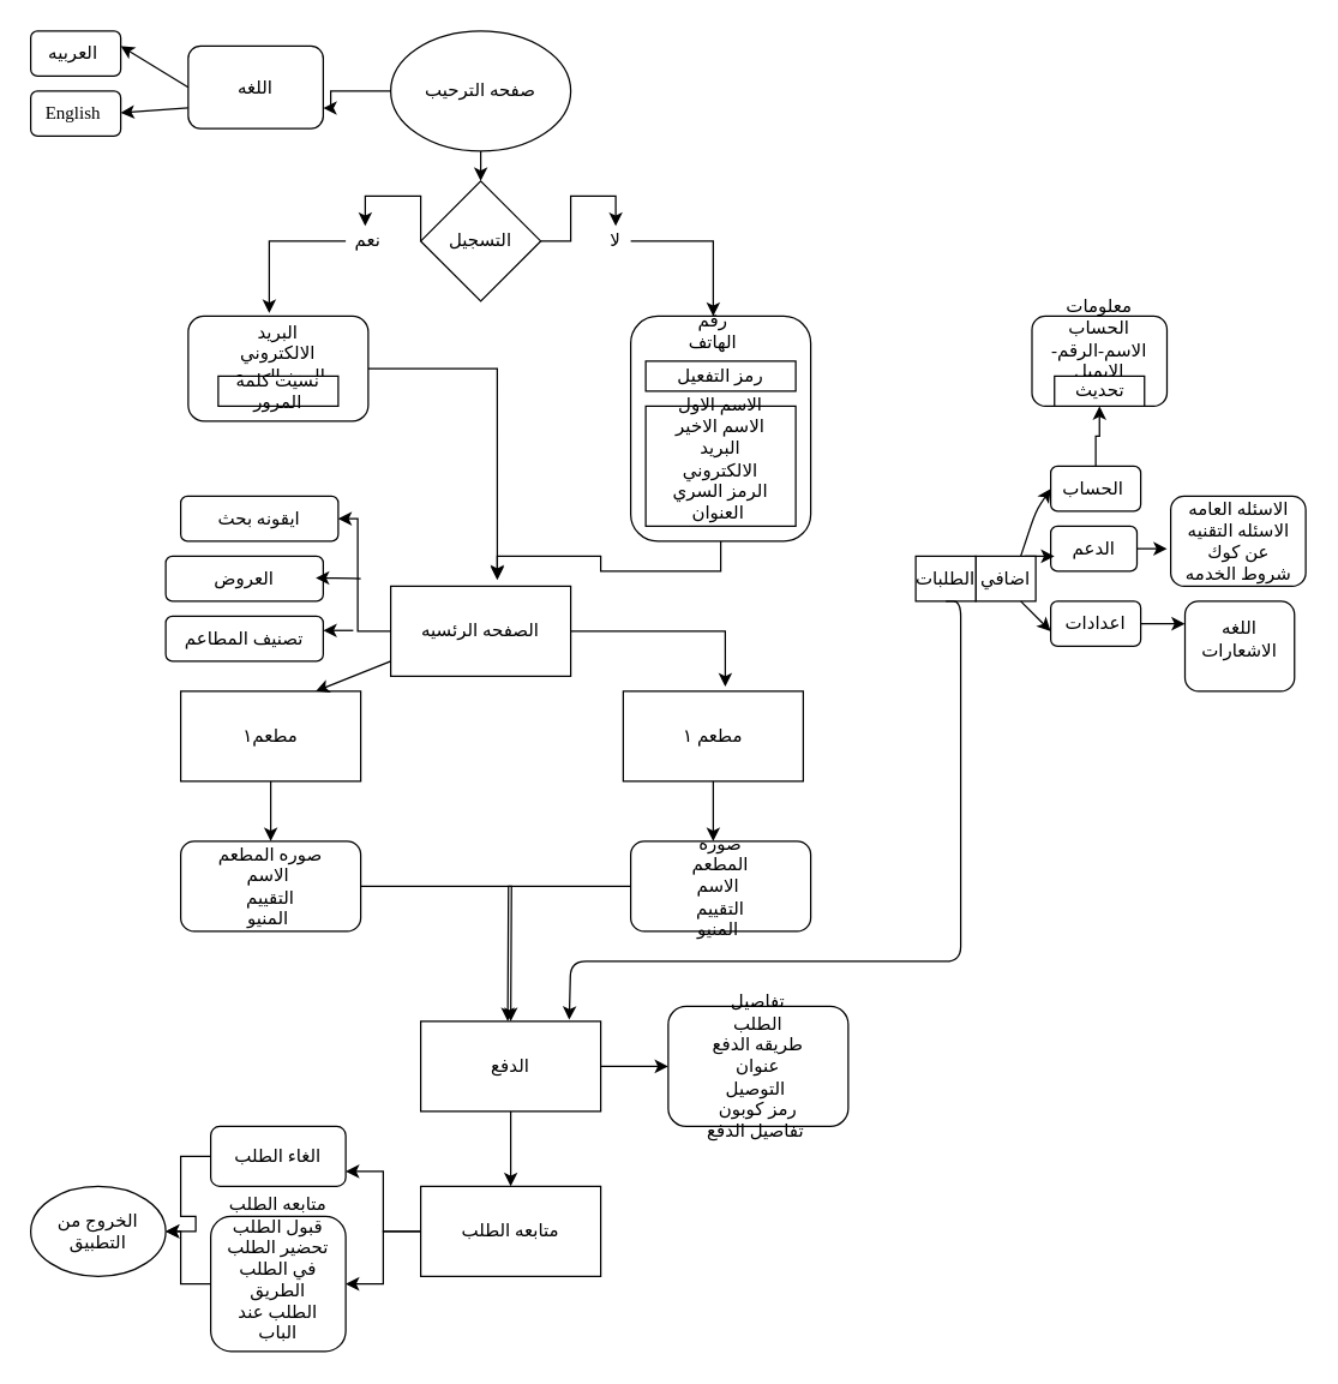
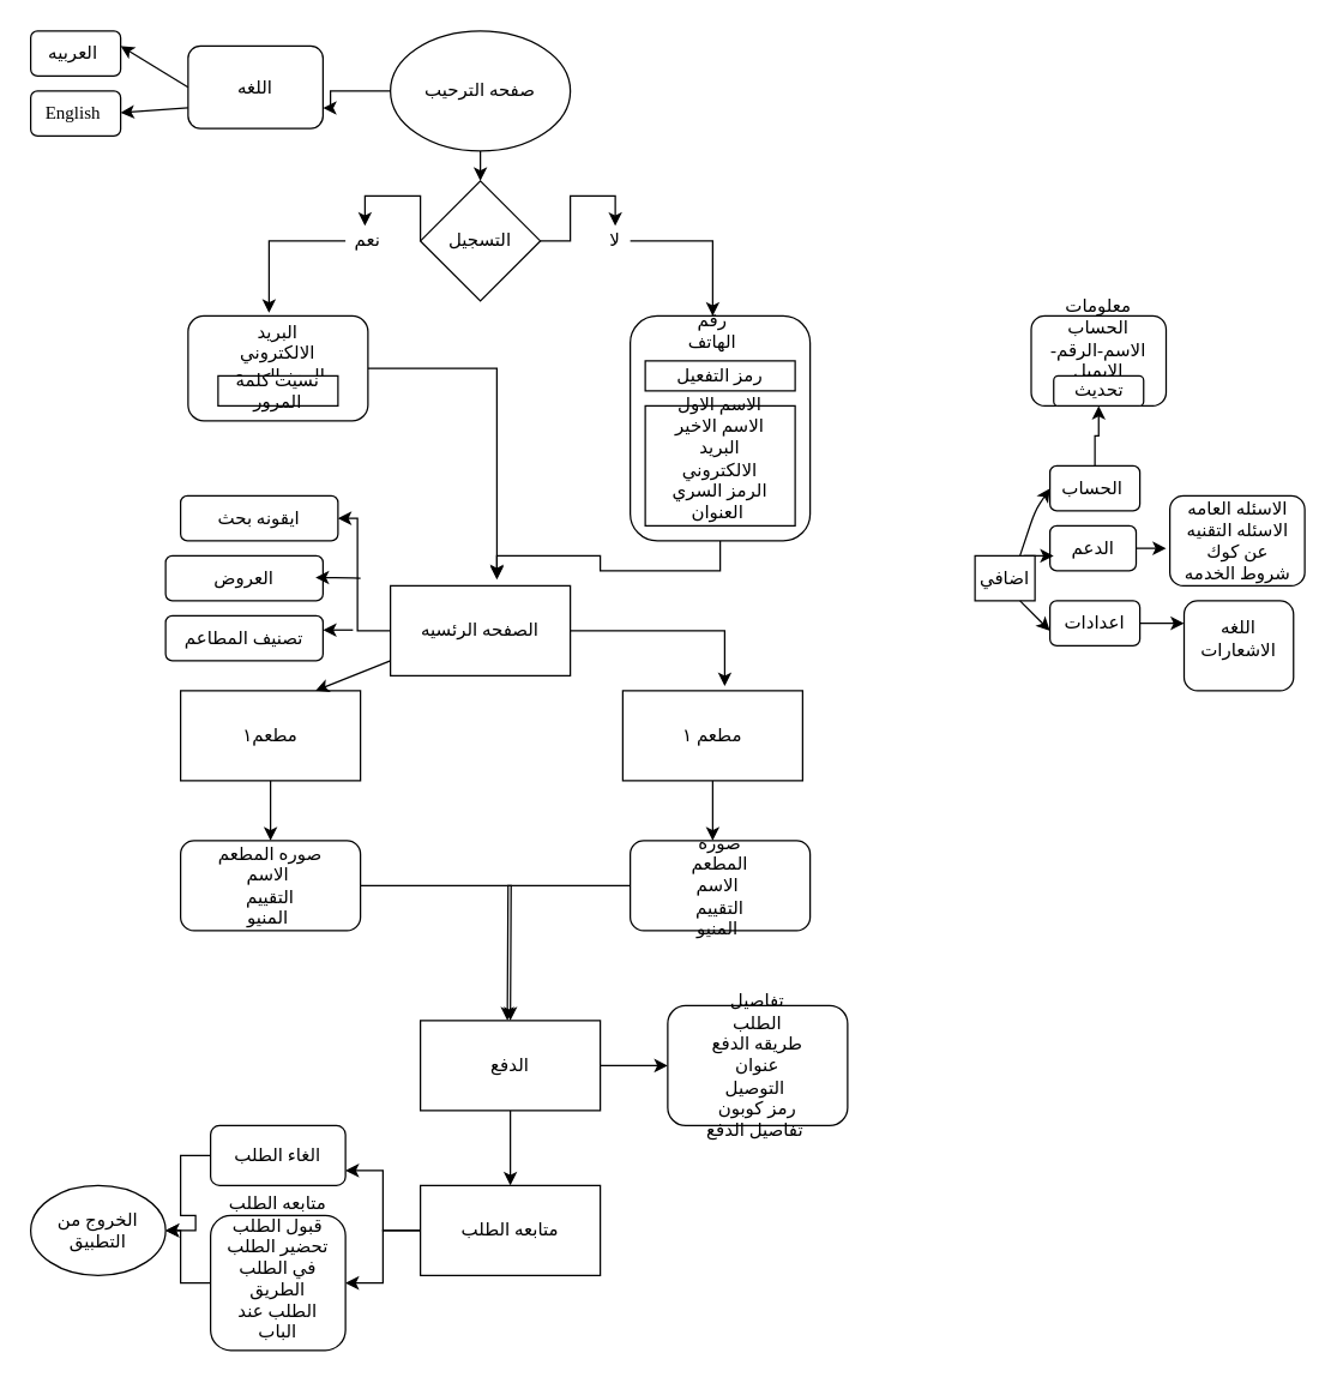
- <mxCell id="57" value="تحديث" style="whiteSpace=wrap;html=1;fontFamily=Verdana;labelBorderColor=none;labelBackgroundColor=none;rounded=0;" vertex="1" parent="1"><mxGeometry x="702.5" y="250" width="60" height="20" as="geometry" /></mxCell>
+ <mxCell id="57" value="تحديث" style="rounded=1;whiteSpace=wrap;html=1;fontFamily=Verdana;labelBorderColor=none;labelBackgroundColor=none;" vertex="1" parent="1"><mxGeometry x="702.5" y="250" width="60" height="20" as="geometry" /></mxCell>
- <mxCell id="48" value="الطلبات" style="rounded=0;whiteSpace=wrap;html=1;fontFamily=Verdana;labelBorderColor=none;labelBackgroundColor=none;" vertex="1" parent="1"><mxGeometry x="610" y="370" width="40" height="30" as="geometry" /></mxCell>
- <mxCell id="77" value="" style="endArrow=classic;html=1;exitX=0.5;exitY=1;exitDx=0;exitDy=0;entryX=0.825;entryY=-0.017;entryDx=0;entryDy=0;entryPerimeter=0;fontFamily=Verdana;labelBorderColor=none;labelBackgroundColor=none;" edge="1" parent="1" source="48" target="15"><mxGeometry width="50" height="50" relative="1" as="geometry"><mxPoint x="610" y="560" as="sourcePoint" /><mxPoint x="660" y="510" as="targetPoint" /><Array as="points"><mxPoint x="640" y="400" /><mxPoint x="640" y="610" /><mxPoint x="640" y="640" /><mxPoint x="380" y="640" /></Array></mxGeometry></mxCell>
